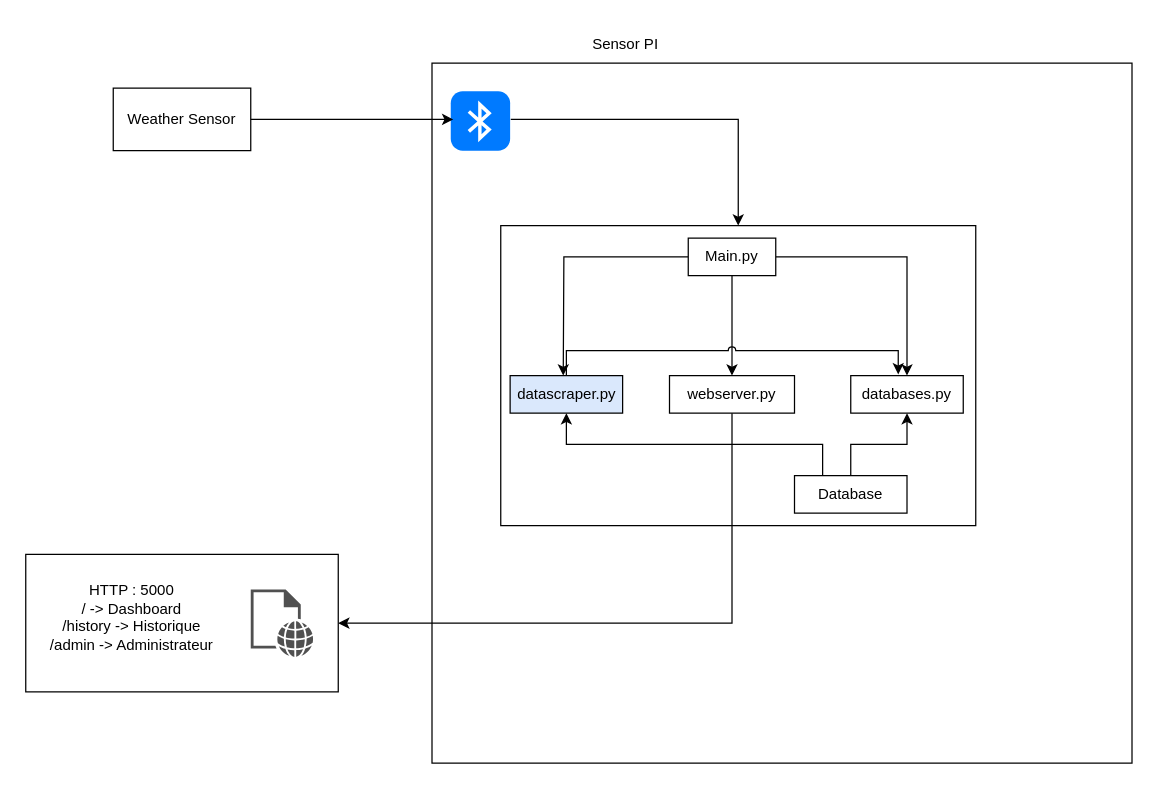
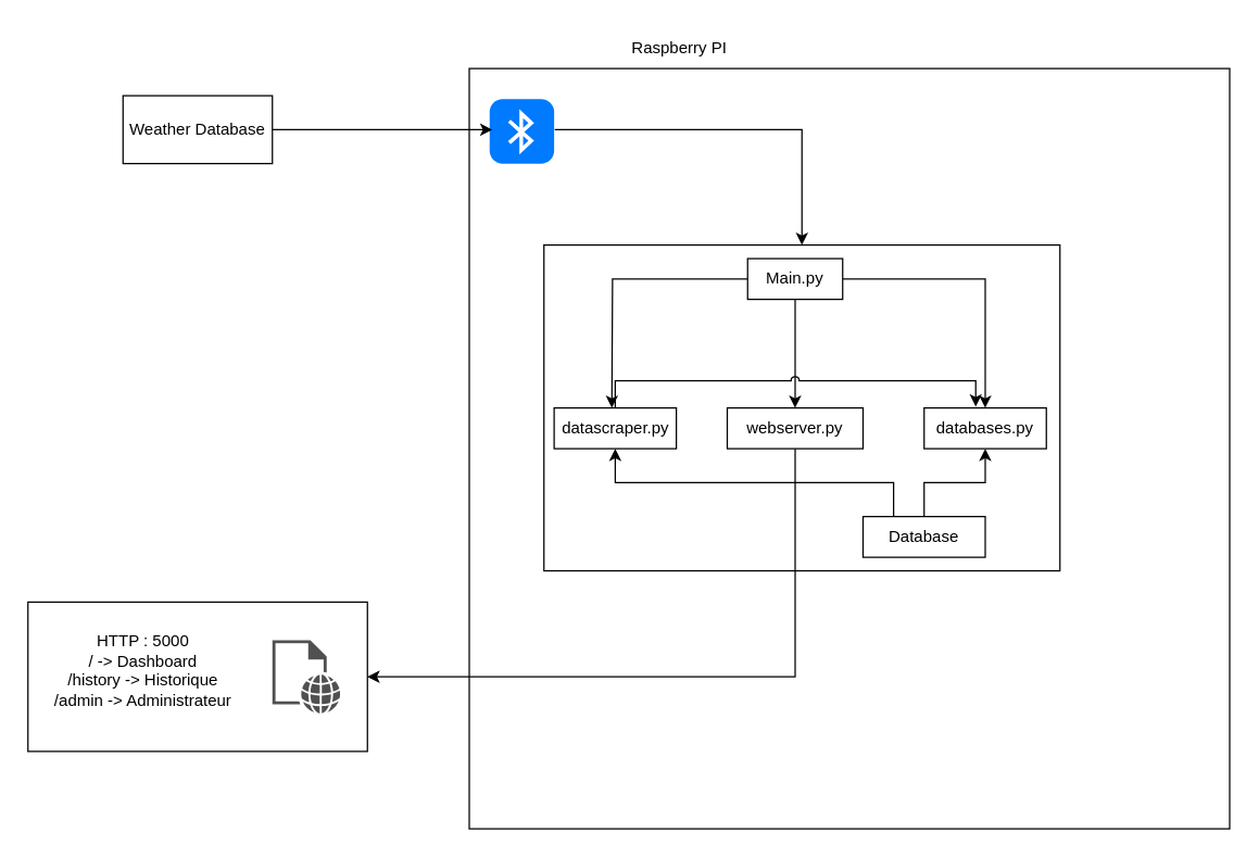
- <mxCell id="6" value="Sensor PI" style="text;html=1;align=center;verticalAlign=middle;whiteSpace=wrap;rounded=0;" vertex="1" parent="1"><mxGeometry x="450" y="20" width="100" height="30" as="geometry" /></mxCell>
+ <mxCell id="6" value="Raspberry PI" style="text;html=1;align=center;verticalAlign=middle;whiteSpace=wrap;rounded=0;" vertex="1" parent="1"><mxGeometry x="450" y="20" width="100" height="30" as="geometry" /></mxCell>
- <mxCell id="2" value="Weather Sensor" style="html=1;whiteSpace=wrap;" vertex="1" parent="1"><mxGeometry x="90" y="70" width="110" height="50" as="geometry" /></mxCell>
+ <mxCell id="2" value="Weather Database" style="html=1;whiteSpace=wrap;" vertex="1" parent="1"><mxGeometry x="90" y="70" width="110" height="50" as="geometry" /></mxCell>
- <mxCell id="11" value="datascraper.py" style="rounded=0;whiteSpace=wrap;html=1;fillColor=#dae8fc;" vertex="1" parent="1"><mxGeometry x="407.5" y="300" width="90" height="30" as="geometry" /></mxCell>
+ <mxCell id="11" value="datascraper.py" style="rounded=0;whiteSpace=wrap;html=1;" vertex="1" parent="1"><mxGeometry x="407.5" y="300" width="90" height="30" as="geometry" /></mxCell>
